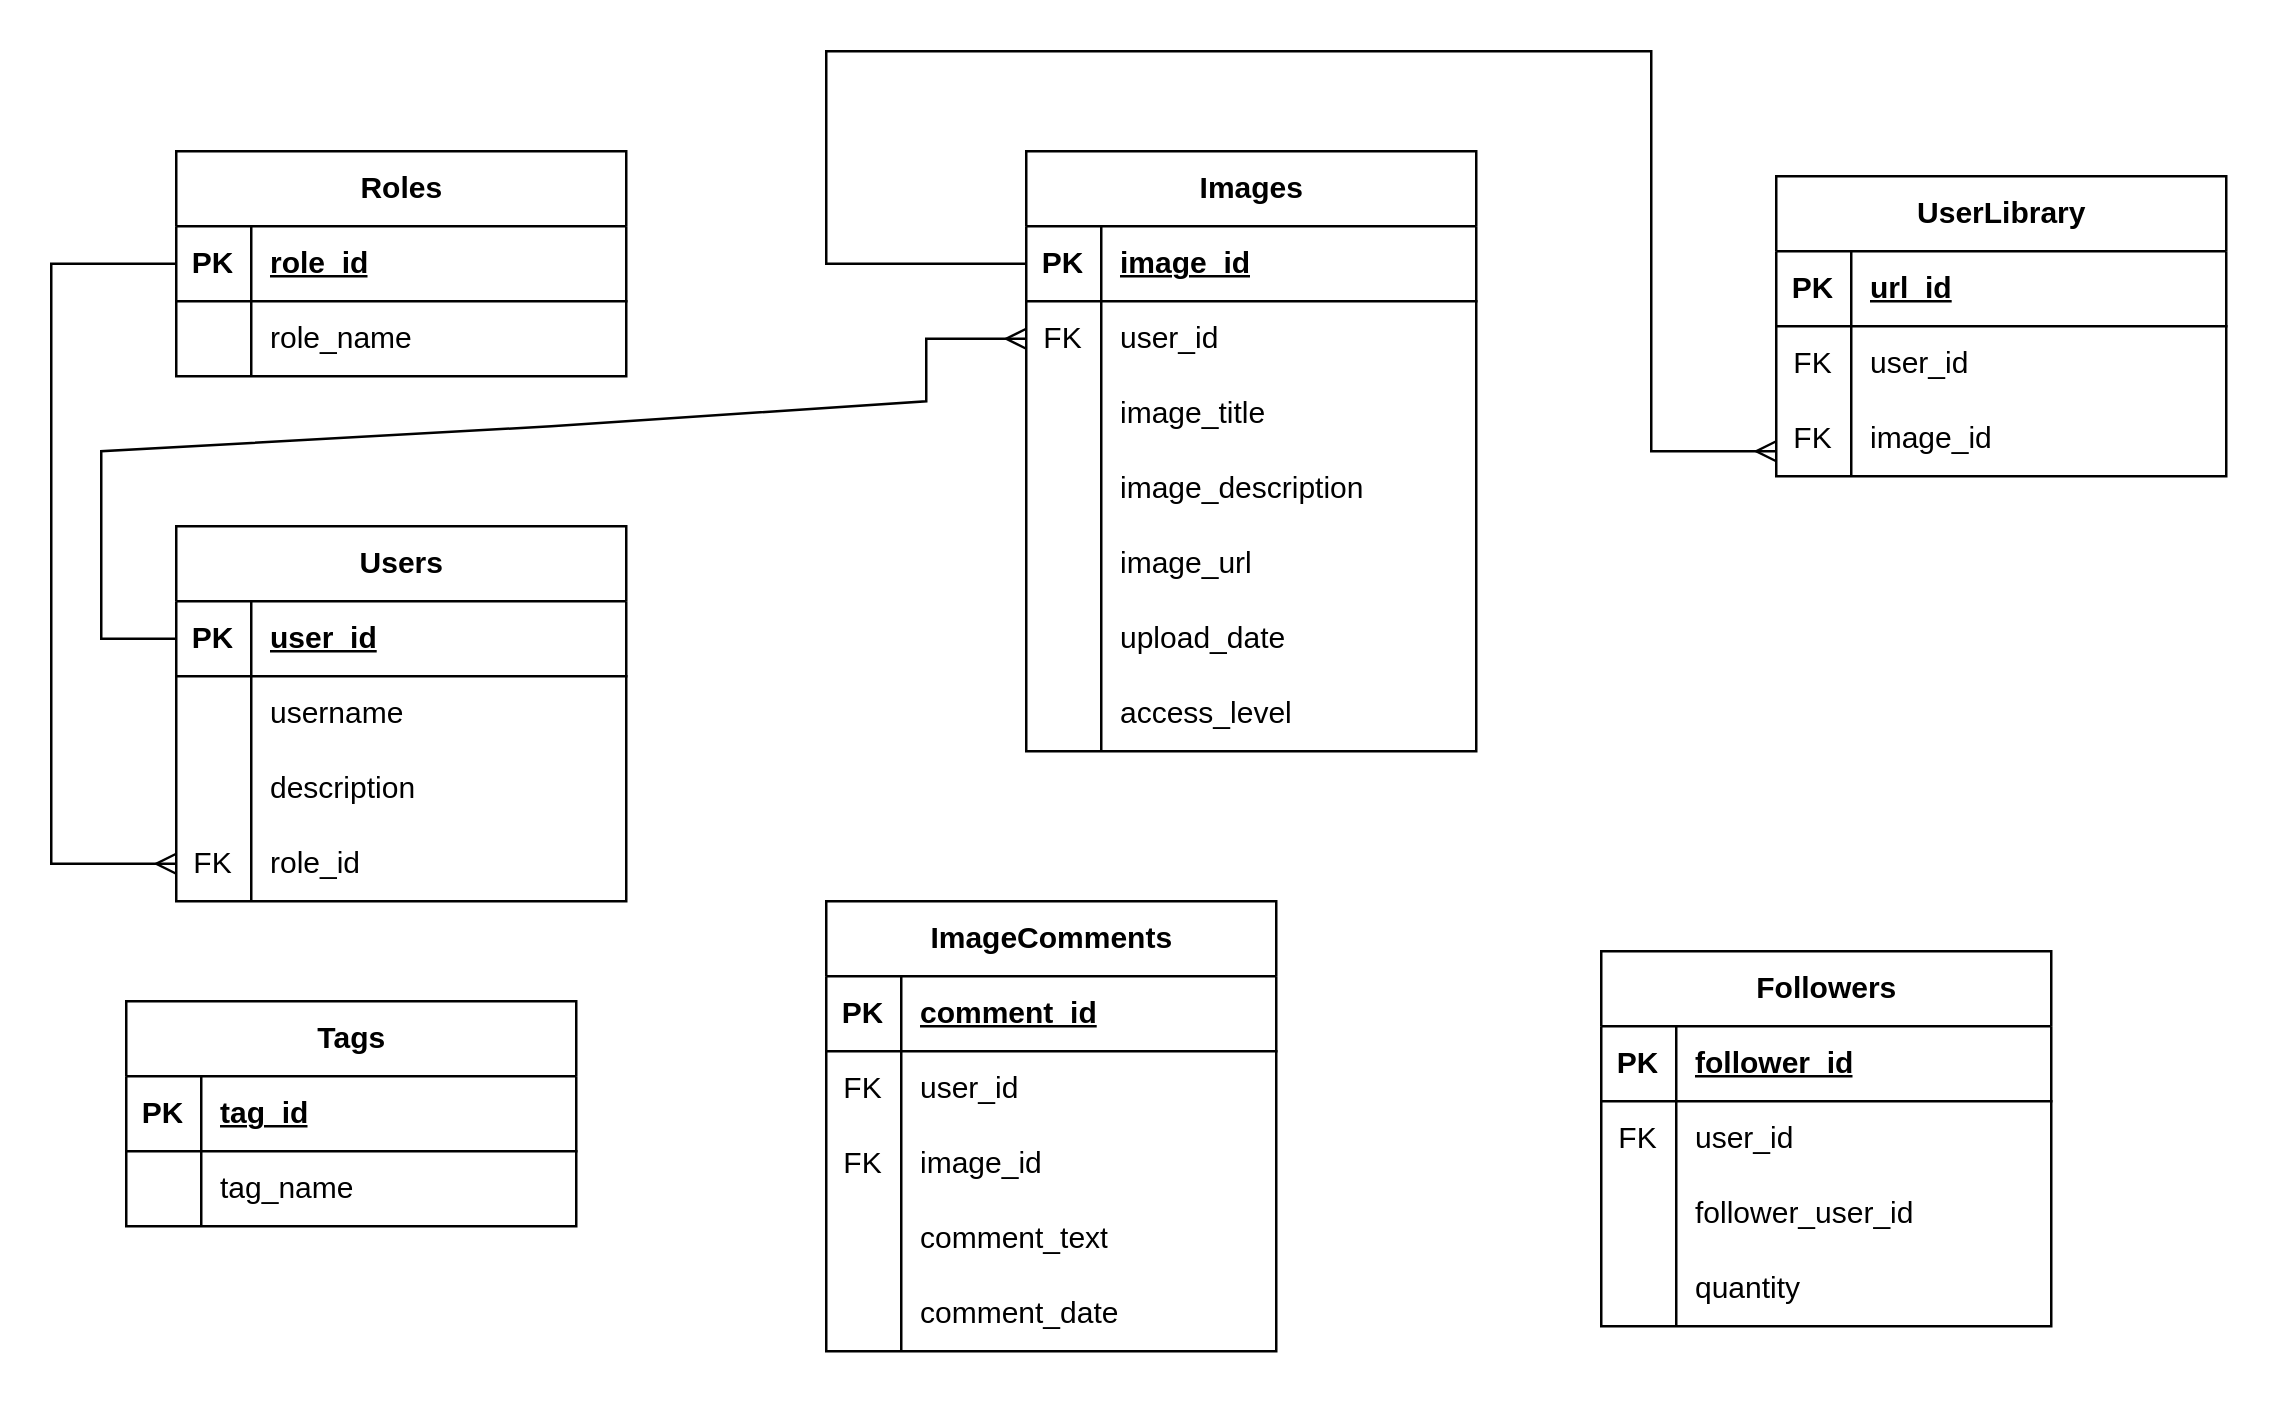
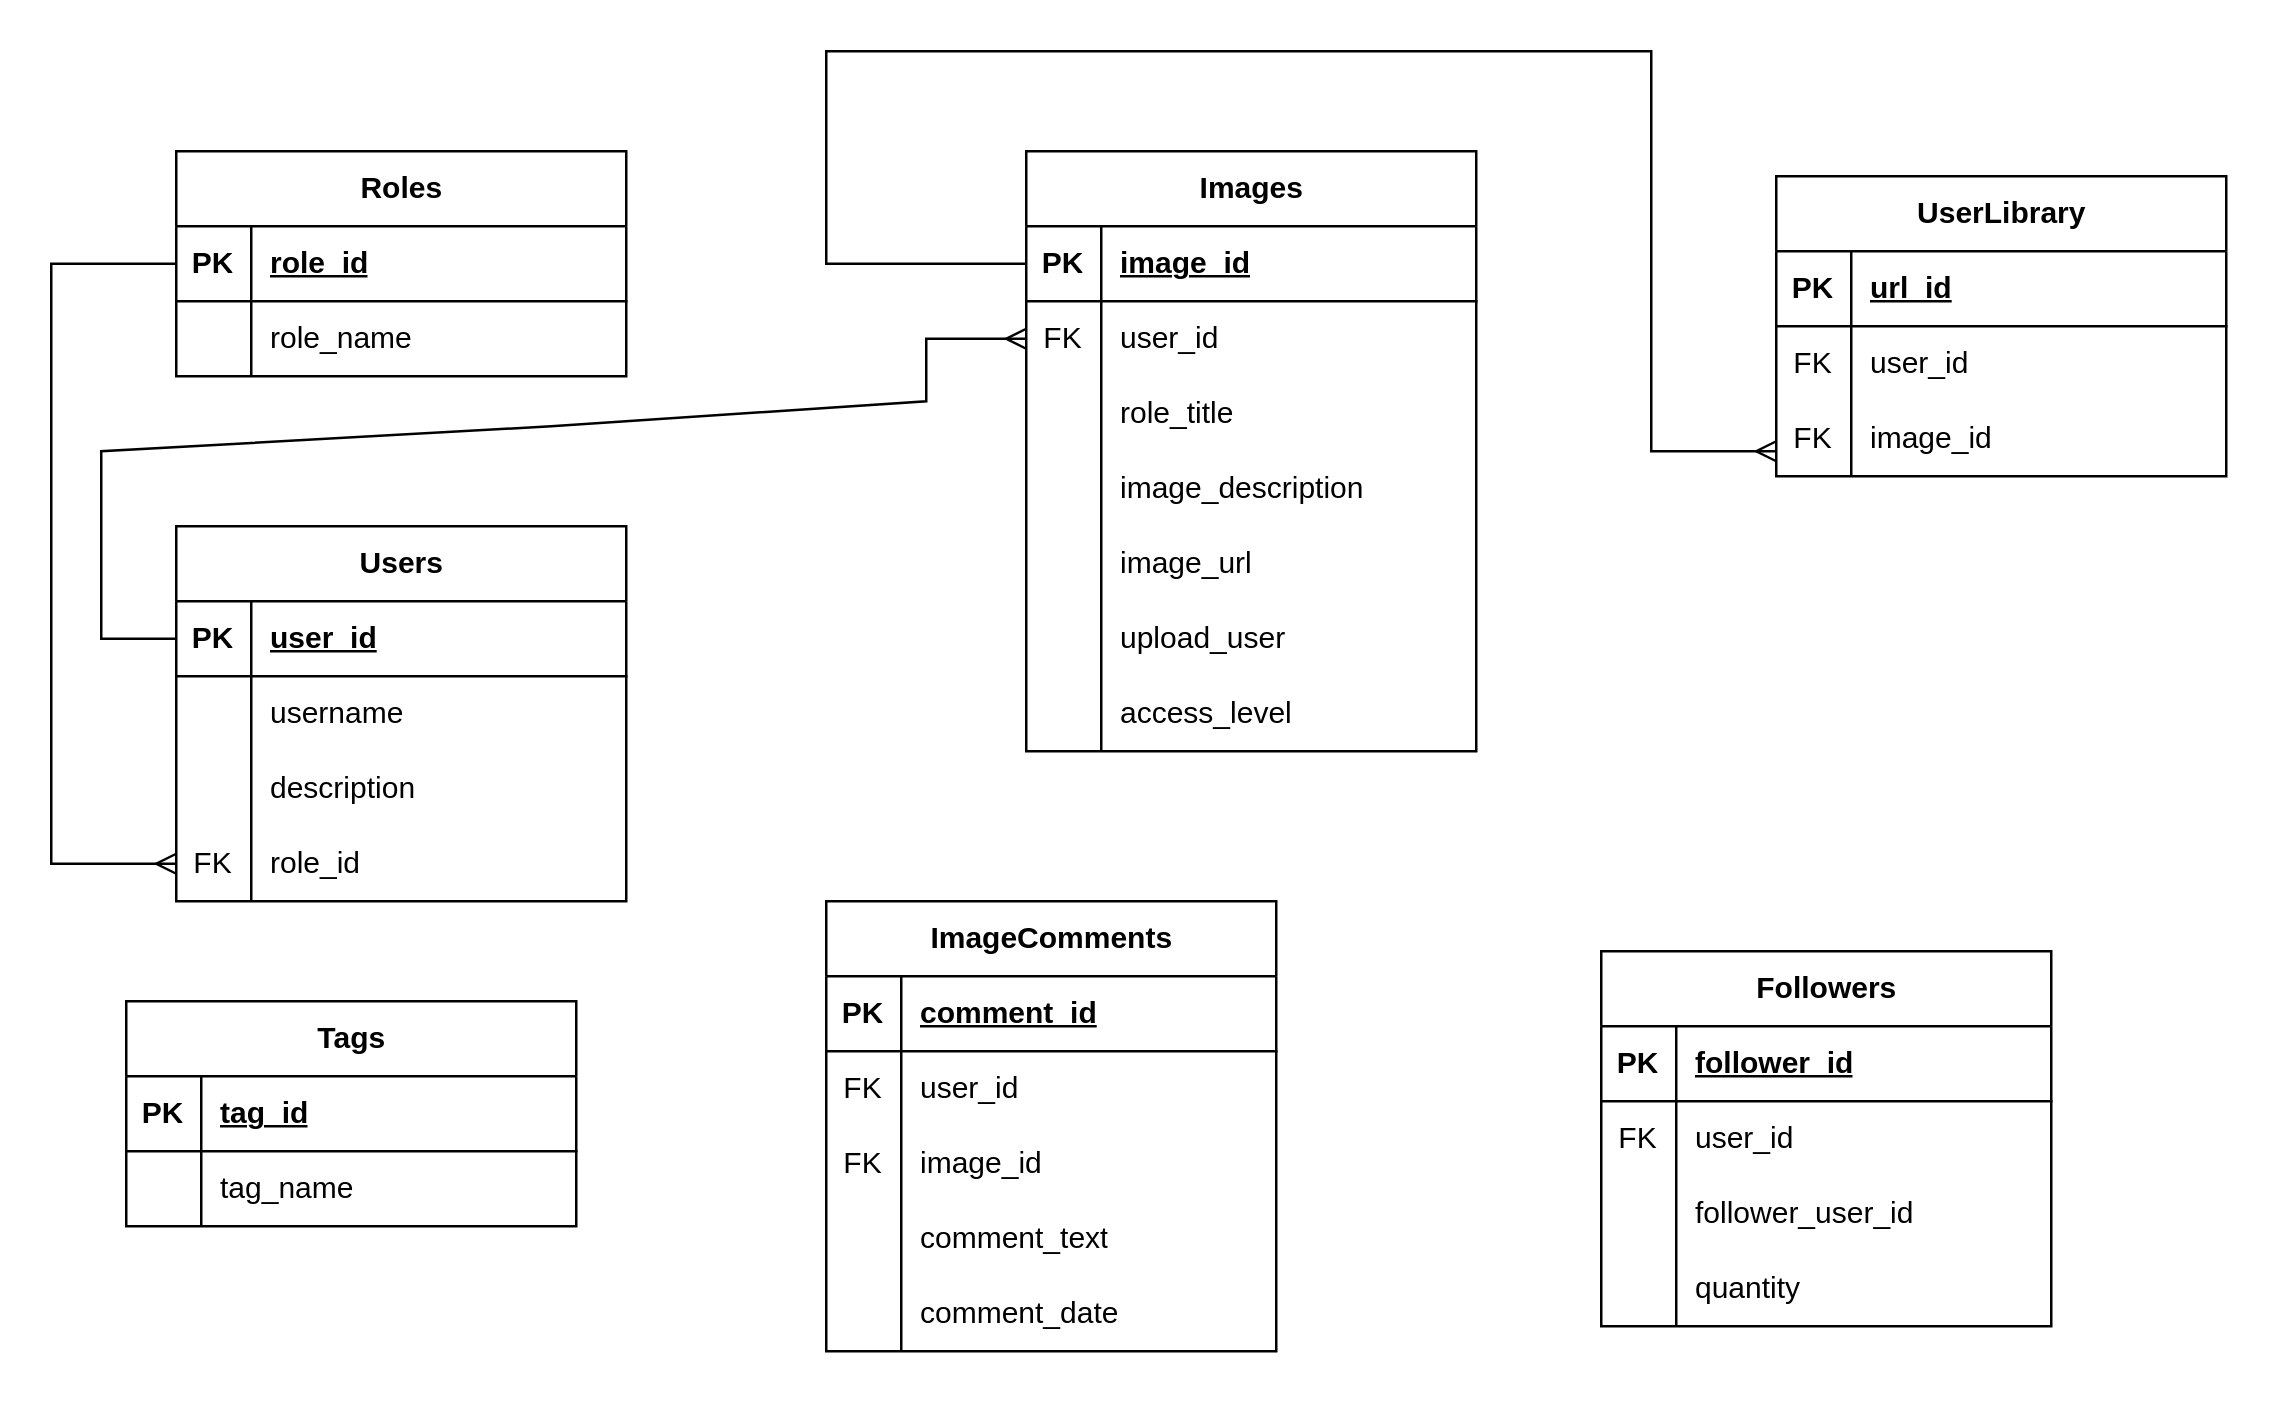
- <mxCell id="32" value="image_title" style="shape=partialRectangle;connectable=0;fillColor=none;top=0;left=0;bottom=0;right=0;align=left;spacingLeft=6;overflow=hidden;whiteSpace=wrap;html=1;" vertex="1" parent="30"><mxGeometry x="30" width="150" height="30" as="geometry"><mxRectangle width="150" height="30" as="alternateBounds" /></mxGeometry></mxCell>
+ <mxCell id="32" value="role_title" style="shape=partialRectangle;connectable=0;fillColor=none;top=0;left=0;bottom=0;right=0;align=left;spacingLeft=6;overflow=hidden;whiteSpace=wrap;html=1;" vertex="1" parent="30"><mxGeometry x="30" width="150" height="30" as="geometry"><mxRectangle width="150" height="30" as="alternateBounds" /></mxGeometry></mxCell>
- <mxCell id="41" value="upload_date" style="shape=partialRectangle;connectable=0;fillColor=none;top=0;left=0;bottom=0;right=0;align=left;spacingLeft=6;overflow=hidden;whiteSpace=wrap;html=1;" vertex="1" parent="39"><mxGeometry x="30" width="150" height="30" as="geometry"><mxRectangle width="150" height="30" as="alternateBounds" /></mxGeometry></mxCell>
+ <mxCell id="41" value="upload_user" style="shape=partialRectangle;connectable=0;fillColor=none;top=0;left=0;bottom=0;right=0;align=left;spacingLeft=6;overflow=hidden;whiteSpace=wrap;html=1;" vertex="1" parent="39"><mxGeometry x="30" width="150" height="30" as="geometry"><mxRectangle width="150" height="30" as="alternateBounds" /></mxGeometry></mxCell>
